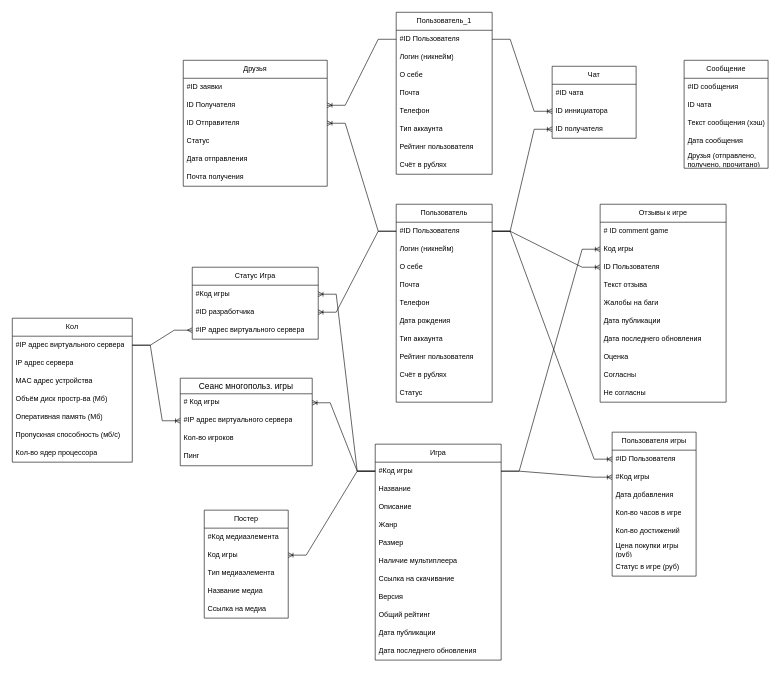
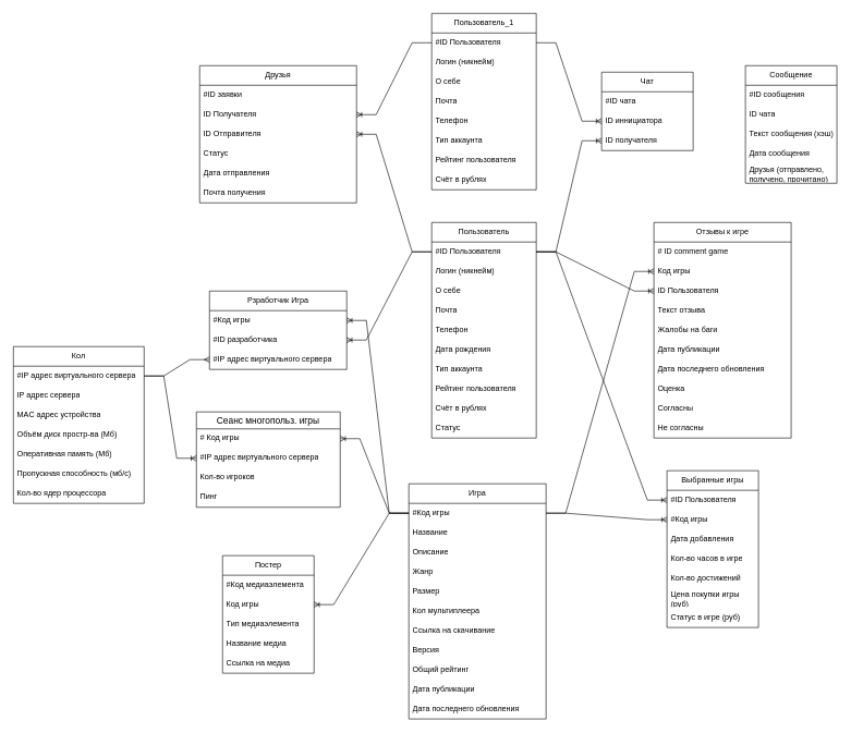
- <mxCell id="25" value="Статус Игра" style="swimlane;fontStyle=0;childLayout=stackLayout;horizontal=1;startSize=30;horizontalStack=0;resizeParent=1;resizeParentMax=0;resizeLast=0;collapsible=1;marginBottom=0;whiteSpace=wrap;html=1;" parent="1" vertex="1"><mxGeometry x="320" y="445" width="210" height="120" as="geometry" /></mxCell>
+ <mxCell id="25" value="Рзработчик Игра" style="swimlane;fontStyle=0;childLayout=stackLayout;horizontal=1;startSize=30;horizontalStack=0;resizeParent=1;resizeParentMax=0;resizeLast=0;collapsible=1;marginBottom=0;whiteSpace=wrap;html=1;" parent="1" vertex="1"><mxGeometry x="320" y="445" width="210" height="120" as="geometry" /></mxCell>
- <mxCell id="43" value="Пользователя игры" style="swimlane;fontStyle=0;childLayout=stackLayout;horizontal=1;startSize=30;horizontalStack=0;resizeParent=1;resizeParentMax=0;resizeLast=0;collapsible=1;marginBottom=0;whiteSpace=wrap;html=1;" parent="1" vertex="1"><mxGeometry x="1020" y="720" width="140" height="240" as="geometry" /></mxCell>
+ <mxCell id="43" value="Выбранные игры" style="swimlane;fontStyle=0;childLayout=stackLayout;horizontal=1;startSize=30;horizontalStack=0;resizeParent=1;resizeParentMax=0;resizeLast=0;collapsible=1;marginBottom=0;whiteSpace=wrap;html=1;" parent="1" vertex="1"><mxGeometry x="1020" y="720" width="140" height="240" as="geometry" /></mxCell>
- <mxCell id="19" value="Наличие мультиплеера" style="text;strokeColor=none;fillColor=none;align=left;verticalAlign=middle;spacingLeft=4;spacingRight=4;overflow=hidden;points=[[0,0.5],[1,0.5]];portConstraint=eastwest;rotatable=0;whiteSpace=wrap;html=1;" parent="13" vertex="1"><mxGeometry y="180" width="210" height="30" as="geometry" /></mxCell>
+ <mxCell id="19" value="Кол мультиплеера" style="text;strokeColor=none;fillColor=none;align=left;verticalAlign=middle;spacingLeft=4;spacingRight=4;overflow=hidden;points=[[0,0.5],[1,0.5]];portConstraint=eastwest;rotatable=0;whiteSpace=wrap;html=1;" parent="13" vertex="1"><mxGeometry y="180" width="210" height="30" as="geometry" /></mxCell>
